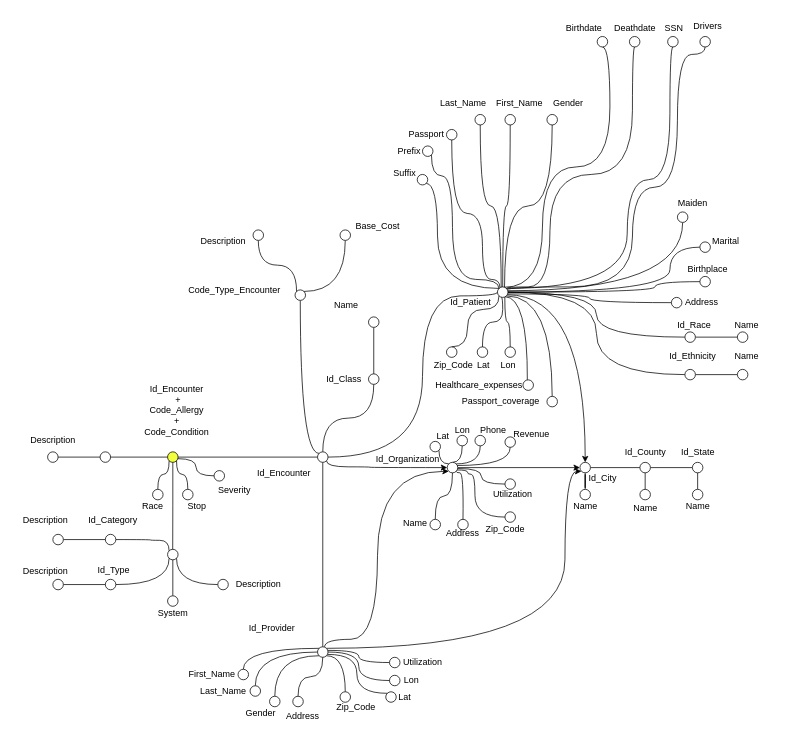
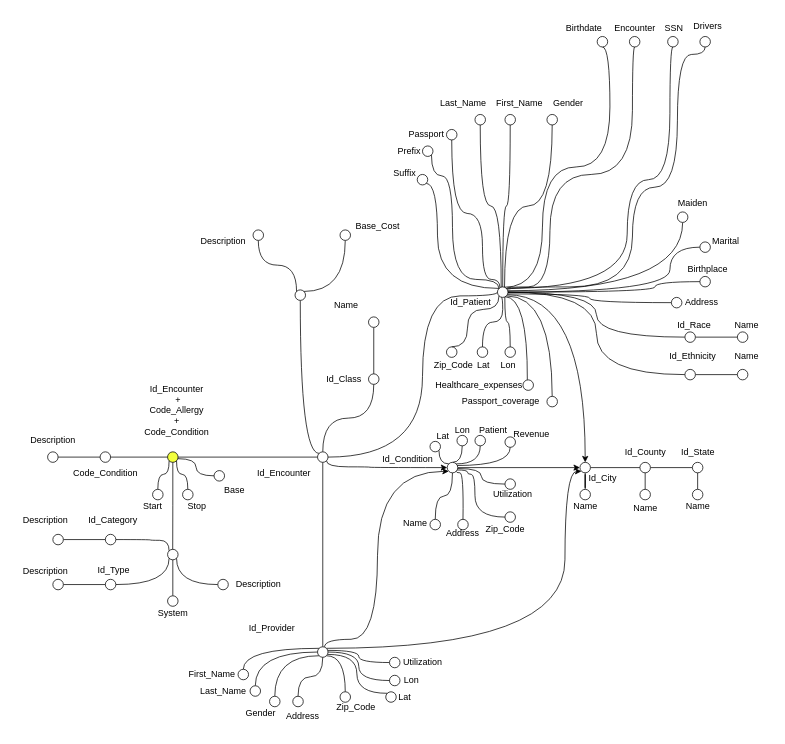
- <mxCell id="146" value="Deathdate" style="text;html=1;align=center;verticalAlign=middle;resizable=0;points=[];autosize=1;strokeColor=none;fillColor=none;" vertex="1" parent="1"><mxGeometry x="806" y="22" width="80" height="30" as="geometry" /></mxCell>
+ <mxCell id="146" value="Encounter" style="text;html=1;align=center;verticalAlign=middle;resizable=0;points=[];autosize=1;strokeColor=none;fillColor=none;" vertex="1" parent="1"><mxGeometry x="806" y="22" width="80" height="30" as="geometry" /></mxCell>
- <mxCell id="52" value="Code_Type_Encounter&lt;div&gt;&lt;br&gt;&lt;/div&gt;" style="text;html=1;align=center;verticalAlign=middle;resizable=0;points=[];autosize=1;strokeColor=none;fillColor=none;" vertex="1" parent="1"><mxGeometry x="237" y="373" width="150" height="40" as="geometry" /></mxCell>
- <mxCell id="77" value="Phone" style="text;html=1;align=center;verticalAlign=middle;resizable=0;points=[];autosize=1;strokeColor=none;fillColor=none;" vertex="1" parent="1"><mxGeometry x="627" y="558" width="60" height="30" as="geometry" /></mxCell>
+ <mxCell id="77" value="Patient" style="text;html=1;align=center;verticalAlign=middle;resizable=0;points=[];autosize=1;strokeColor=none;fillColor=none;" vertex="1" parent="1"><mxGeometry x="627" y="558" width="60" height="30" as="geometry" /></mxCell>
- <mxCell id="62" value="Id_Organization" style="text;html=1;align=center;verticalAlign=middle;resizable=0;points=[];autosize=1;strokeColor=none;fillColor=none;" vertex="1" parent="1"><mxGeometry x="488" y="597" width="110" height="30" as="geometry" /></mxCell>
+ <mxCell id="62" value="Id_Condition" style="text;html=1;align=center;verticalAlign=middle;resizable=0;points=[];autosize=1;strokeColor=none;fillColor=none;" vertex="1" parent="1"><mxGeometry x="488" y="597" width="110" height="30" as="geometry" /></mxCell>
+ <mxCell id="27" value="Code_Condition" style="text;html=1;align=center;verticalAlign=middle;resizable=0;points=[];autosize=1;strokeColor=none;fillColor=none;" vertex="1" parent="1"><mxGeometry x="85" y="616" width="110" height="30" as="geometry" /></mxCell>
- <mxCell id="190" value="Severity" style="text;html=1;align=center;verticalAlign=middle;resizable=0;points=[];autosize=1;strokeColor=none;fillColor=none;" vertex="1" parent="1"><mxGeometry x="277" y="638" width="70" height="30" as="geometry" /></mxCell>
+ <mxCell id="190" value="Base" style="text;html=1;align=center;verticalAlign=middle;resizable=0;points=[];autosize=1;strokeColor=none;fillColor=none;" vertex="1" parent="1"><mxGeometry x="277" y="638" width="70" height="30" as="geometry" /></mxCell>
- <mxCell id="16" value="Race" style="text;html=1;align=center;verticalAlign=middle;resizable=0;points=[];autosize=1;strokeColor=none;fillColor=none;" vertex="1" parent="1"><mxGeometry x="178" y="660" width="50" height="30" as="geometry" /></mxCell>
+ <mxCell id="16" value="Start" style="text;html=1;align=center;verticalAlign=middle;resizable=0;points=[];autosize=1;strokeColor=none;fillColor=none;" vertex="1" parent="1"><mxGeometry x="178" y="660" width="50" height="30" as="geometry" /></mxCell>
